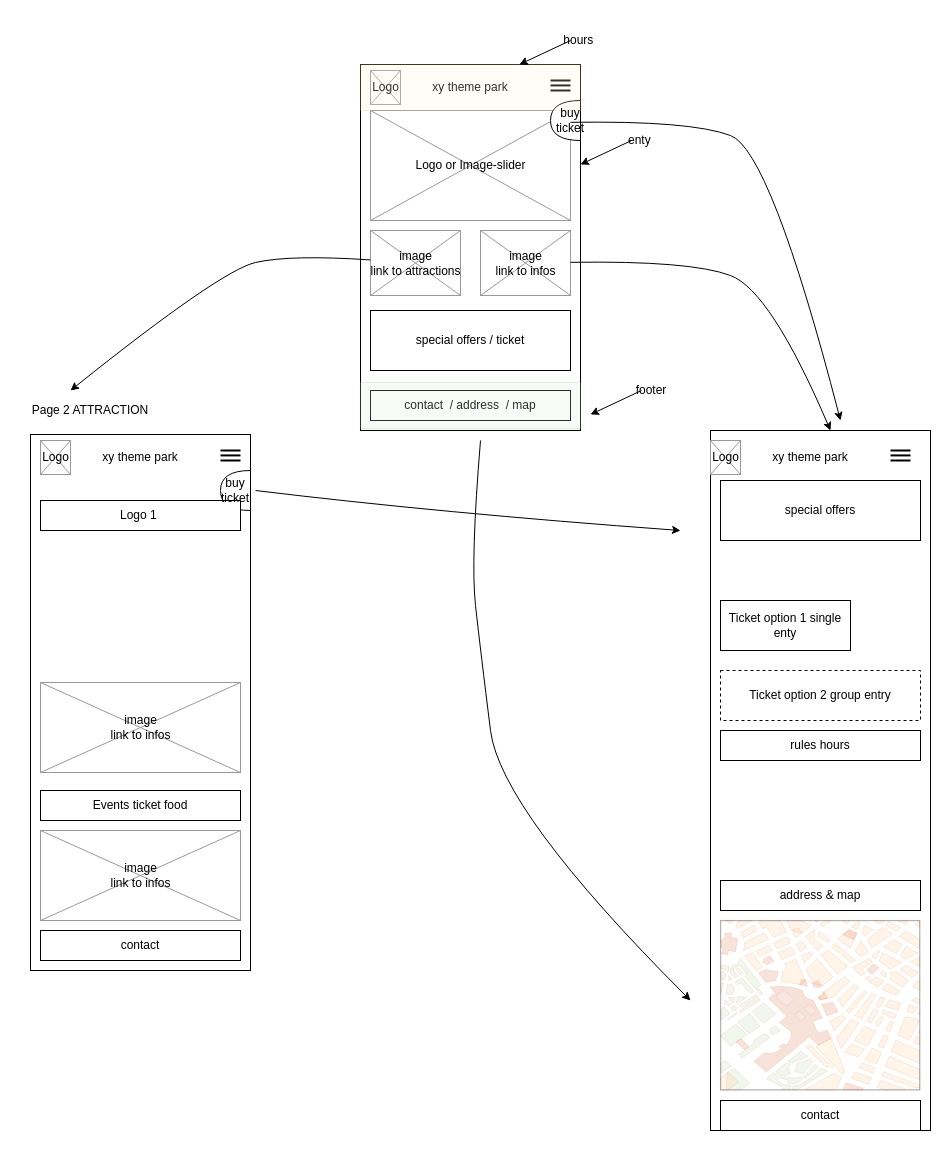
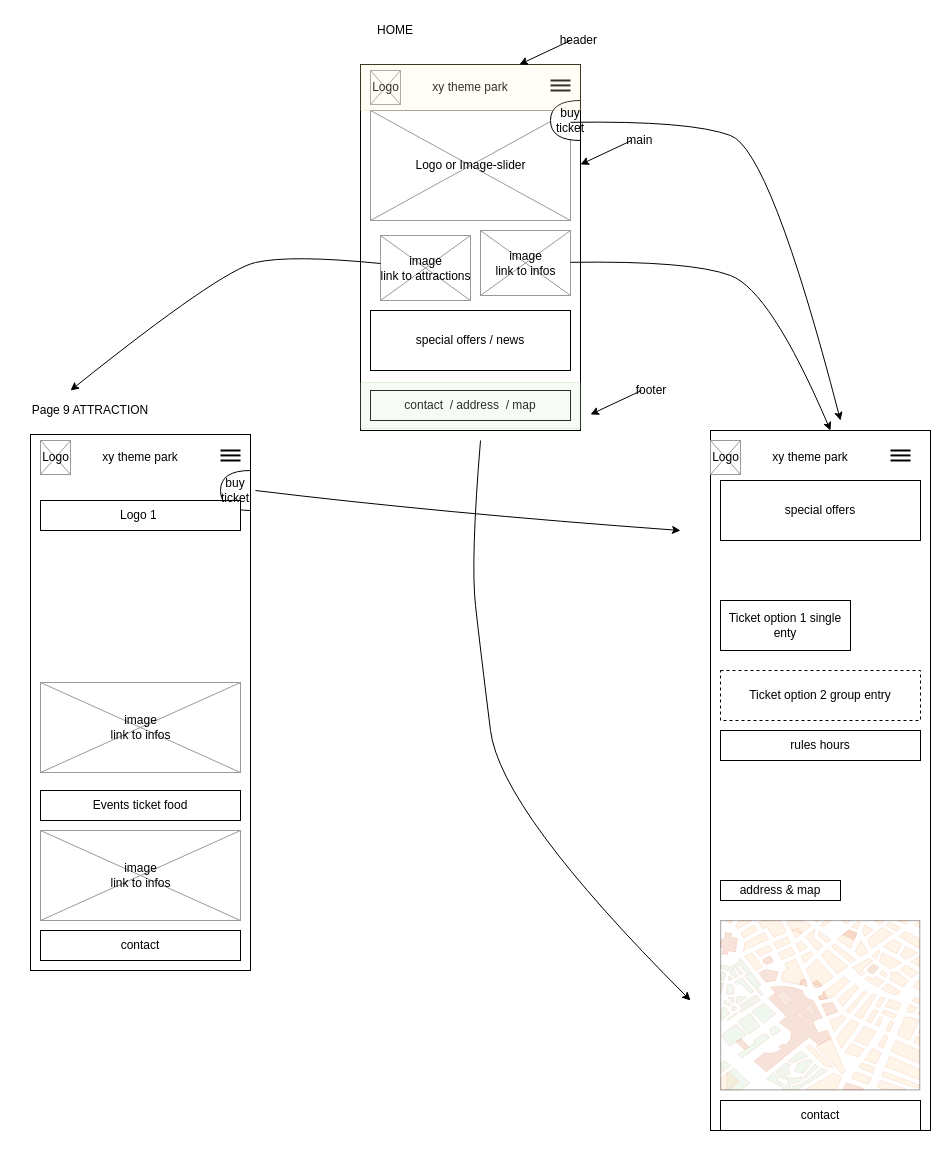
+ <mxCell id="4" value="HOME" style="text;html=1;strokeColor=none;fillColor=none;align=center;verticalAlign=middle;whiteSpace=wrap;rounded=0;" parent="1" vertex="1"><mxGeometry x="360" width="70" height="20" as="geometry" y="20" /></mxCell>
- <mxCell id="34" value="hours&amp;nbsp;" style="text;html=1;strokeColor=none;fillColor=none;align=center;verticalAlign=middle;whiteSpace=wrap;rounded=0;labelBackgroundColor=none;opacity=20;" parent="1" vertex="1"><mxGeometry x="560" y="30" width="40" height="20" as="geometry" /></mxCell>
+ <mxCell id="34" value="header&amp;nbsp;" style="text;html=1;strokeColor=none;fillColor=none;align=center;verticalAlign=middle;whiteSpace=wrap;rounded=0;labelBackgroundColor=none;opacity=20;" parent="1" vertex="1"><mxGeometry x="560" y="30" width="40" height="20" as="geometry" /></mxCell>
- <mxCell id="36" value="enty&amp;nbsp;" style="text;html=1;strokeColor=none;fillColor=none;align=center;verticalAlign=middle;whiteSpace=wrap;rounded=0;labelBackgroundColor=none;opacity=20;" parent="1" vertex="1"><mxGeometry x="621.06" y="130" width="40" height="20" as="geometry" /></mxCell>
+ <mxCell id="36" value="main&amp;nbsp;" style="text;html=1;strokeColor=none;fillColor=none;align=center;verticalAlign=middle;whiteSpace=wrap;rounded=0;labelBackgroundColor=none;opacity=20;" parent="1" vertex="1"><mxGeometry x="621.06" y="130" width="40" height="20" as="geometry" /></mxCell>
- <mxCell id="7" value="image&lt;br&gt;link to attractions" style="verticalLabelPosition=middle;shadow=0;dashed=0;align=center;html=1;verticalAlign=middle;strokeWidth=1;shape=mxgraph.mockup.graphics.simpleIcon;strokeColor=#999999;fillColor=#ffffff;labelPosition=center;" parent="1" vertex="1"><mxGeometry x="370" y="230" width="90" height="65" as="geometry" /></mxCell>
+ <mxCell id="7" value="image&lt;br&gt;link to attractions" style="verticalLabelPosition=middle;shadow=0;dashed=0;align=center;html=1;verticalAlign=middle;strokeWidth=1;shape=mxgraph.mockup.graphics.simpleIcon;strokeColor=#999999;fillColor=#ffffff;labelPosition=center;" parent="1" vertex="1"><mxGeometry x="380" y="235" width="90" height="65" as="geometry" /></mxCell>
- <mxCell id="15" value="special offers / ticket" style="rounded=0;whiteSpace=wrap;html=1;gradientColor=none;" parent="1" vertex="1"><mxGeometry x="370" y="310" width="200" height="60" as="geometry" /></mxCell>
+ <mxCell id="15" value="special offers / news" style="rounded=0;whiteSpace=wrap;html=1;gradientColor=none;" parent="1" vertex="1"><mxGeometry x="370" y="310" width="200" height="60" as="geometry" /></mxCell>
- <mxCell id="5" value="Page 2 ATTRACTION" style="text;html=1;strokeColor=none;fillColor=none;align=center;verticalAlign=middle;whiteSpace=wrap;rounded=0;" parent="1" vertex="1"><mxGeometry x="20" y="400" width="140" height="20" as="geometry" /></mxCell>
+ <mxCell id="5" value="Page 9 ATTRACTION" style="text;html=1;strokeColor=none;fillColor=none;align=center;verticalAlign=middle;whiteSpace=wrap;rounded=0;" parent="1" vertex="1"><mxGeometry x="20" y="400" width="140" height="20" as="geometry" /></mxCell>
- <mxCell id="51" value="address &amp;amp; map" style="rounded=0;whiteSpace=wrap;html=1;gradientColor=none;" parent="1" vertex="1"><mxGeometry x="720" y="880" width="200" height="30" as="geometry" /></mxCell>
+ <mxCell id="51" value="address &amp;amp; map" style="rounded=0;whiteSpace=wrap;html=1;gradientColor=none;" parent="1" vertex="1"><mxGeometry x="720" y="880" width="120" height="20" as="geometry" /></mxCell>
